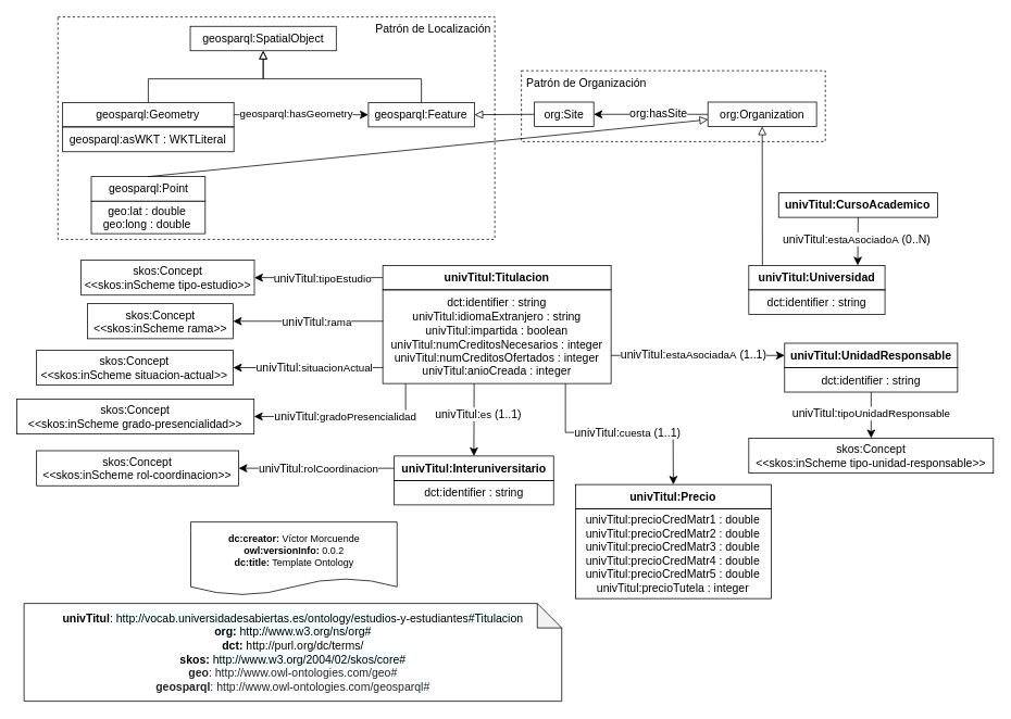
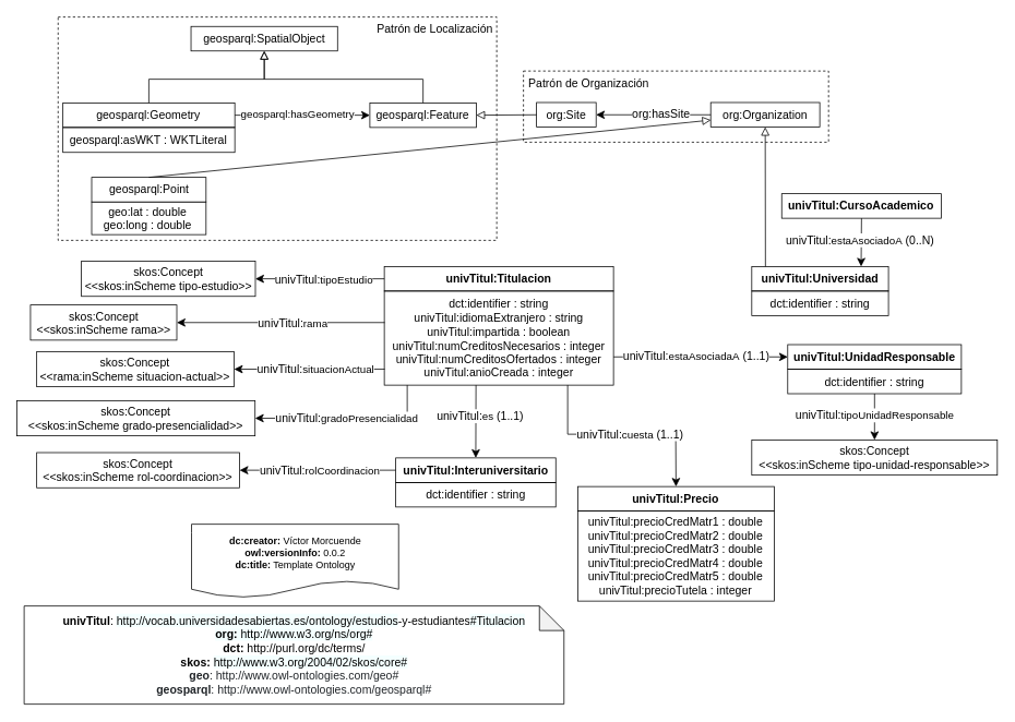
- <mxCell id="25" value="skos:Concept&lt;br&gt;&amp;lt;&amp;lt;skos:inScheme rama&amp;gt;&amp;gt;" style="rounded=0;whiteSpace=wrap;html=1;snapToPoint=1;points=[[0.1,0],[0.2,0],[0.3,0],[0.4,0],[0.5,0],[0.6,0],[0.7,0],[0.8,0],[0.9,0],[0,0.1],[0,0.3],[0,0.5],[0,0.7],[0,0.9],[0.1,1],[0.2,1],[0.3,1],[0.4,1],[0.5,1],[0.6,1],[0.7,1],[0.8,1],[0.9,1],[1,0.1],[1,0.3],[1,0.5],[1,0.7],[1,0.9]];fontFamily=Helvetica;fontSize=14;fillColor=none;" parent="1" vertex="1"><mxGeometry x="106.75" y="372" width="178.75" height="43" as="geometry" /></mxCell>
+ <mxCell id="25" value="skos:Concept&lt;br&gt;&amp;lt;&amp;lt;skos:inScheme rama&amp;gt;&amp;gt;" style="rounded=0;whiteSpace=wrap;html=1;snapToPoint=1;points=[[0.1,0],[0.2,0],[0.3,0],[0.4,0],[0.5,0],[0.6,0],[0.7,0],[0.8,0],[0.9,0],[0,0.1],[0,0.3],[0,0.5],[0,0.7],[0,0.9],[0.1,1],[0.2,1],[0.3,1],[0.4,1],[0.5,1],[0.6,1],[0.7,1],[0.8,1],[0.9,1],[1,0.1],[1,0.3],[1,0.5],[1,0.7],[1,0.9]];fontFamily=Helvetica;fontSize=14;fillColor=none;" parent="1" vertex="1"><mxGeometry x="36.75" y="372" width="178.75" height="43" as="geometry" /></mxCell>
- <mxCell id="28" value="skos:Concept&lt;br&gt;&amp;lt;&amp;lt;skos:inScheme situacion-actual&amp;gt;&amp;gt;" style="rounded=0;whiteSpace=wrap;html=1;snapToPoint=1;points=[[0.1,0],[0.2,0],[0.3,0],[0.4,0],[0.5,0],[0.6,0],[0.7,0],[0.8,0],[0.9,0],[0,0.1],[0,0.3],[0,0.5],[0,0.7],[0,0.9],[0.1,1],[0.2,1],[0.3,1],[0.4,1],[0.5,1],[0.6,1],[0.7,1],[0.8,1],[0.9,1],[1,0.1],[1,0.3],[1,0.5],[1,0.7],[1,0.9]];fontFamily=Helvetica;fontSize=14;fillColor=none;" parent="1" vertex="1"><mxGeometry x="44.37" y="429" width="241.13" height="43" as="geometry" /></mxCell>
+ <mxCell id="28" value="skos:Concept&lt;br&gt;&amp;lt;&amp;lt;rama:inScheme situacion-actual&amp;gt;&amp;gt;" style="rounded=0;whiteSpace=wrap;html=1;snapToPoint=1;points=[[0.1,0],[0.2,0],[0.3,0],[0.4,0],[0.5,0],[0.6,0],[0.7,0],[0.8,0],[0.9,0],[0,0.1],[0,0.3],[0,0.5],[0,0.7],[0,0.9],[0.1,1],[0.2,1],[0.3,1],[0.4,1],[0.5,1],[0.6,1],[0.7,1],[0.8,1],[0.9,1],[1,0.1],[1,0.3],[1,0.5],[1,0.7],[1,0.9]];fontFamily=Helvetica;fontSize=14;fillColor=none;" parent="1" vertex="1"><mxGeometry x="44.37" y="429" width="241.13" height="43" as="geometry" /></mxCell>
